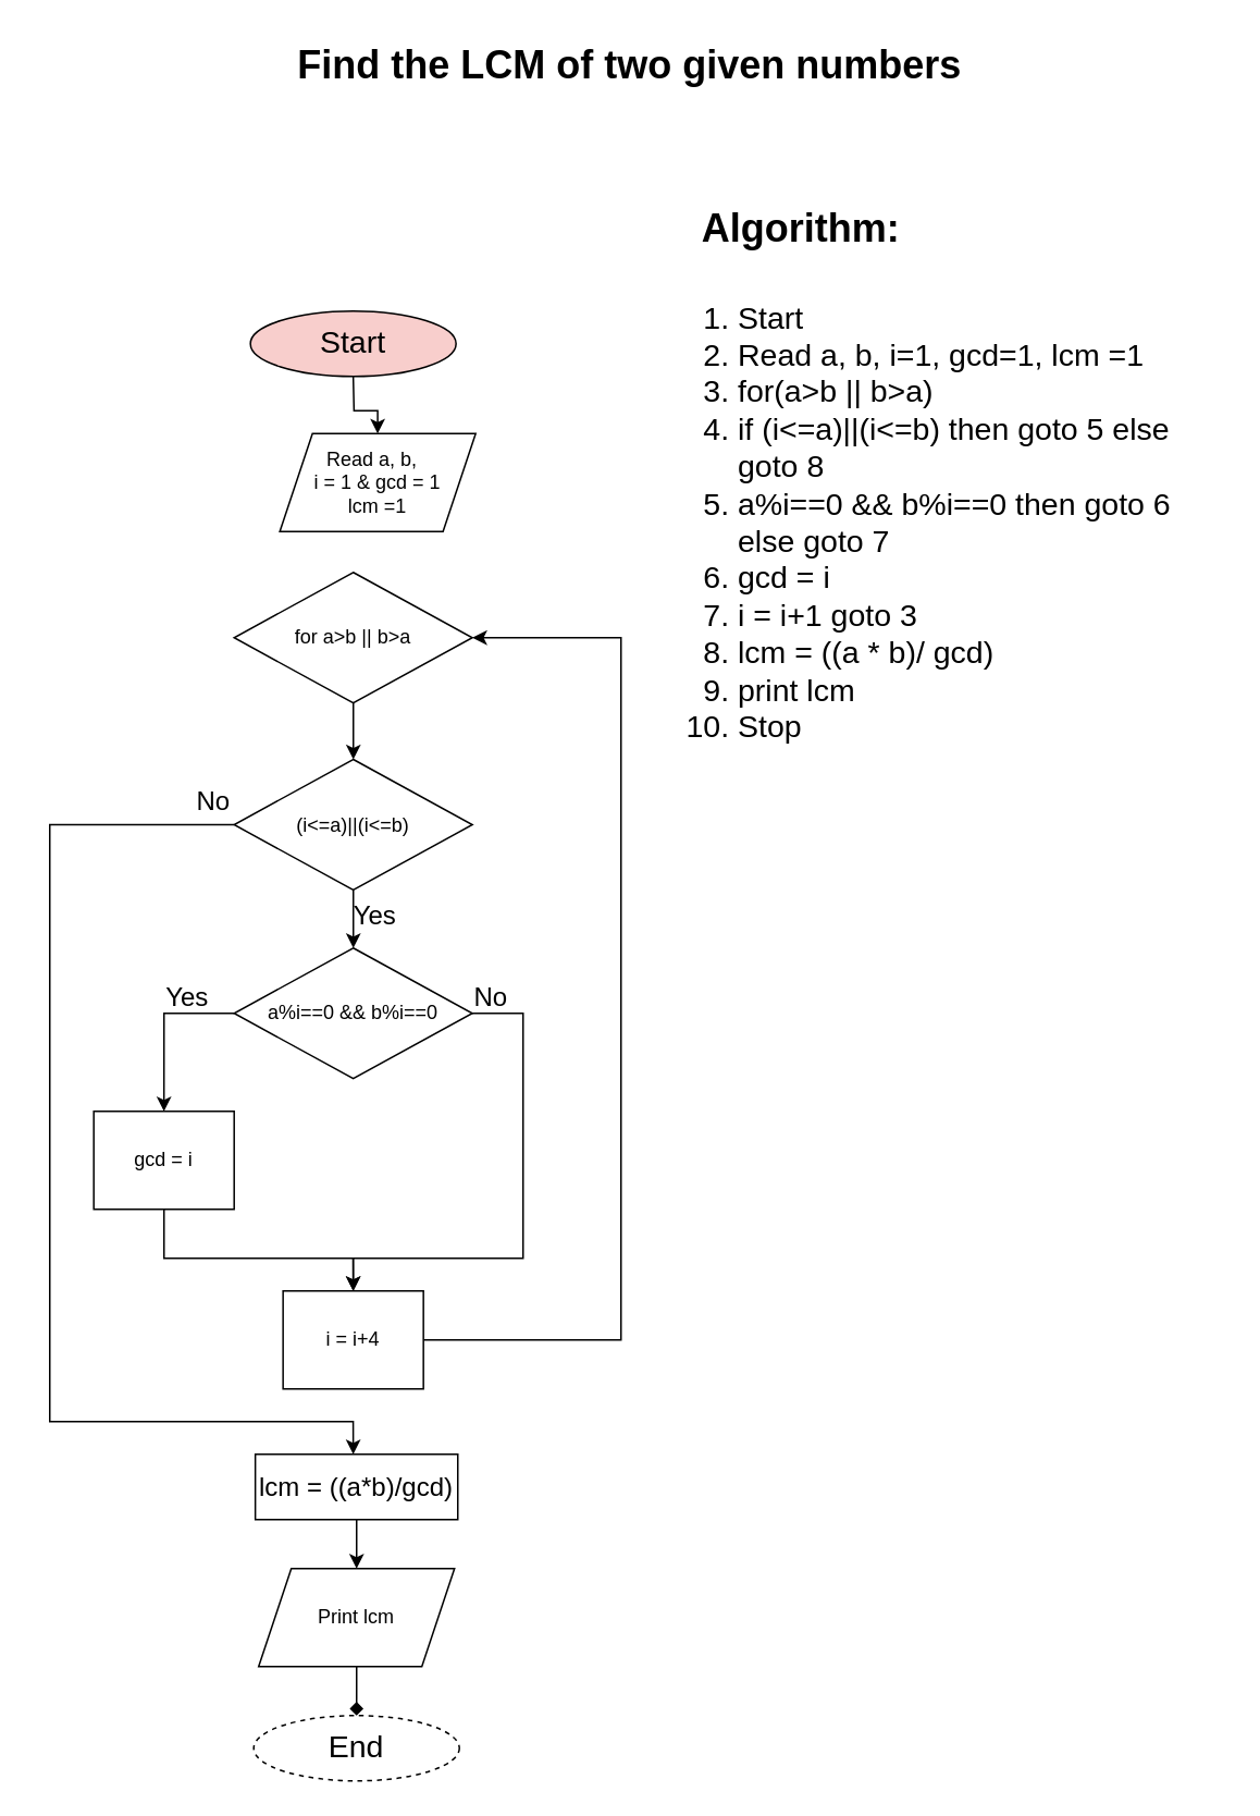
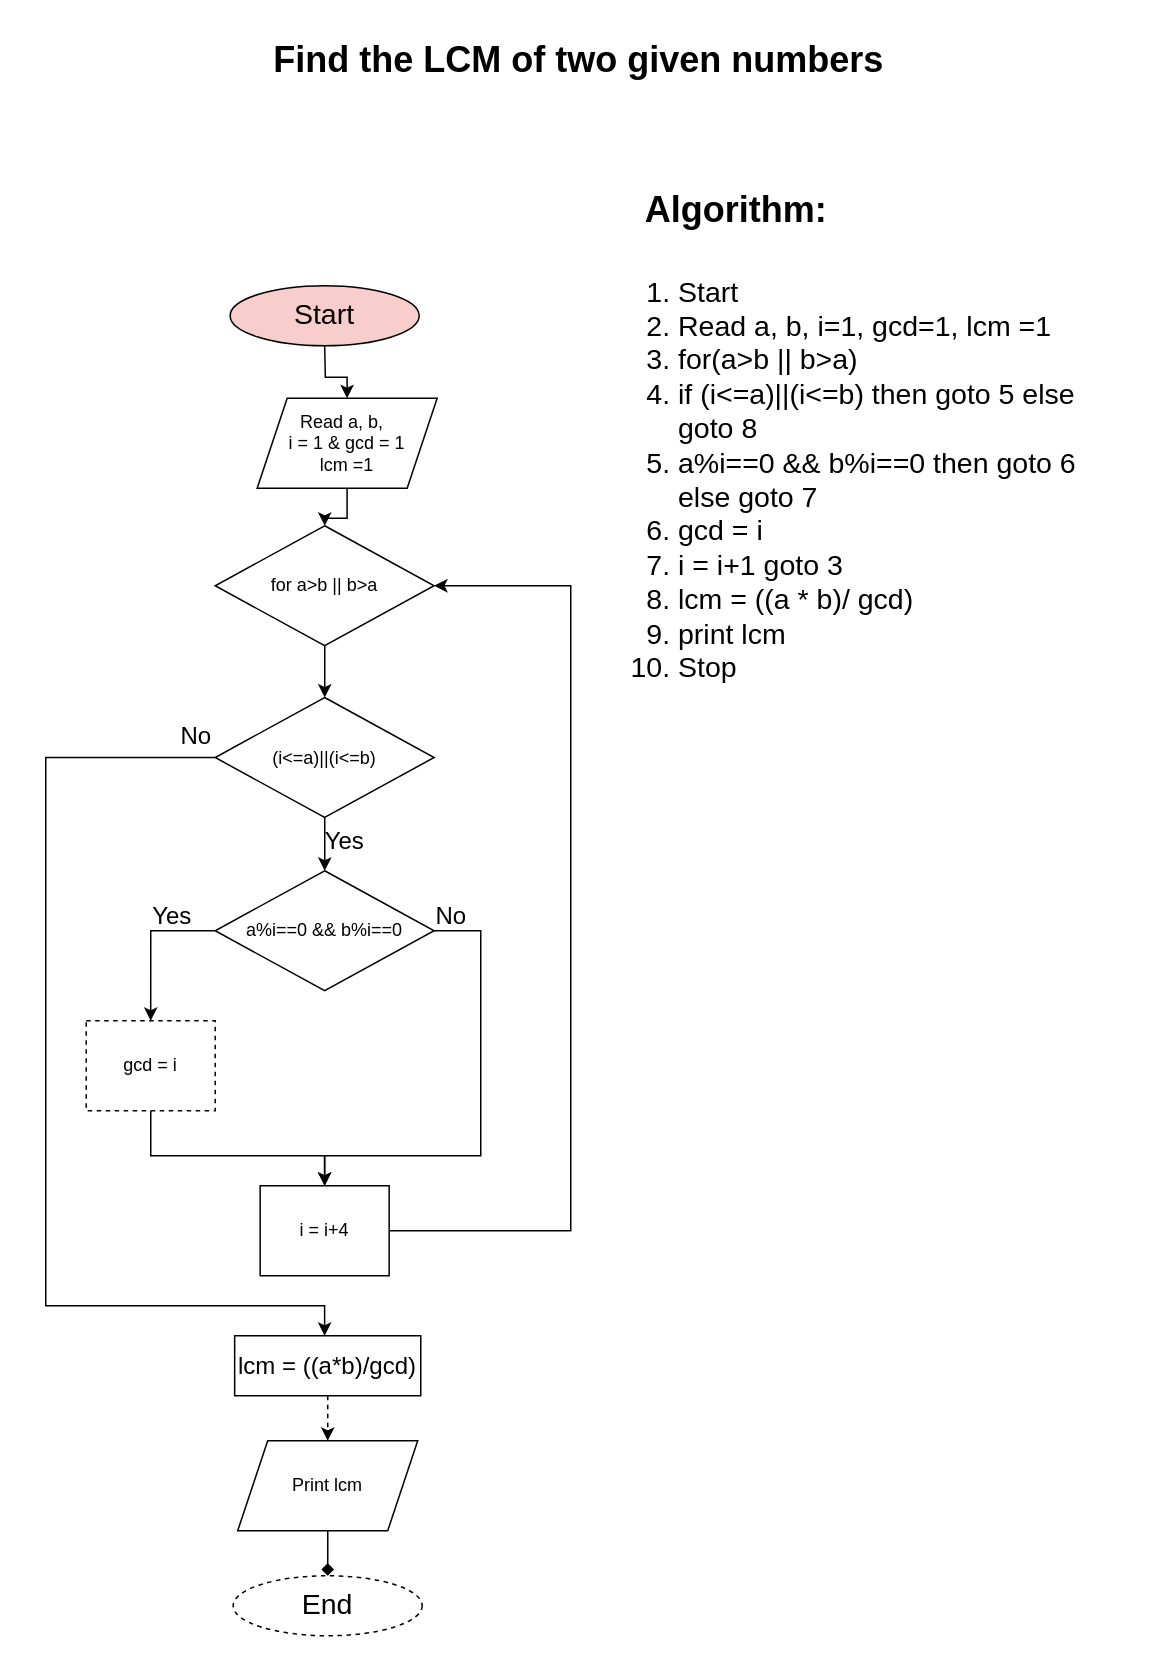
+ <mxCell id="6" value="" style="edgeStyle=orthogonalEdgeStyle;rounded=0;orthogonalLoop=1;jettySize=auto;html=1;" parent="1" source="7" target="9" edge="1"><mxGeometry relative="1" as="geometry" /></mxCell>
- <mxCell id="17" value="gcd = i" style="rounded=0;whiteSpace=wrap;html=1;" parent="1" vertex="1"><mxGeometry x="56.97" y="680" width="86" height="60" as="geometry" /></mxCell>
+ <mxCell id="17" value="gcd = i" style="rounded=0;whiteSpace=wrap;html=1;dashed=1;" parent="1" vertex="1"><mxGeometry x="56.97" y="680" width="86" height="60" as="geometry" /></mxCell>
- <mxCell id="26" value="" style="edgeStyle=orthogonalEdgeStyle;rounded=0;orthogonalLoop=1;jettySize=auto;html=1;fontSize=16;" parent="1" source="27" target="29" edge="1"><mxGeometry relative="1" as="geometry" /></mxCell>
+ <mxCell id="26" value="" style="edgeStyle=orthogonalEdgeStyle;rounded=0;orthogonalLoop=1;jettySize=auto;html=1;fontSize=16;dashed=1;" parent="1" source="27" target="29" edge="1"><mxGeometry relative="1" as="geometry" /></mxCell>
